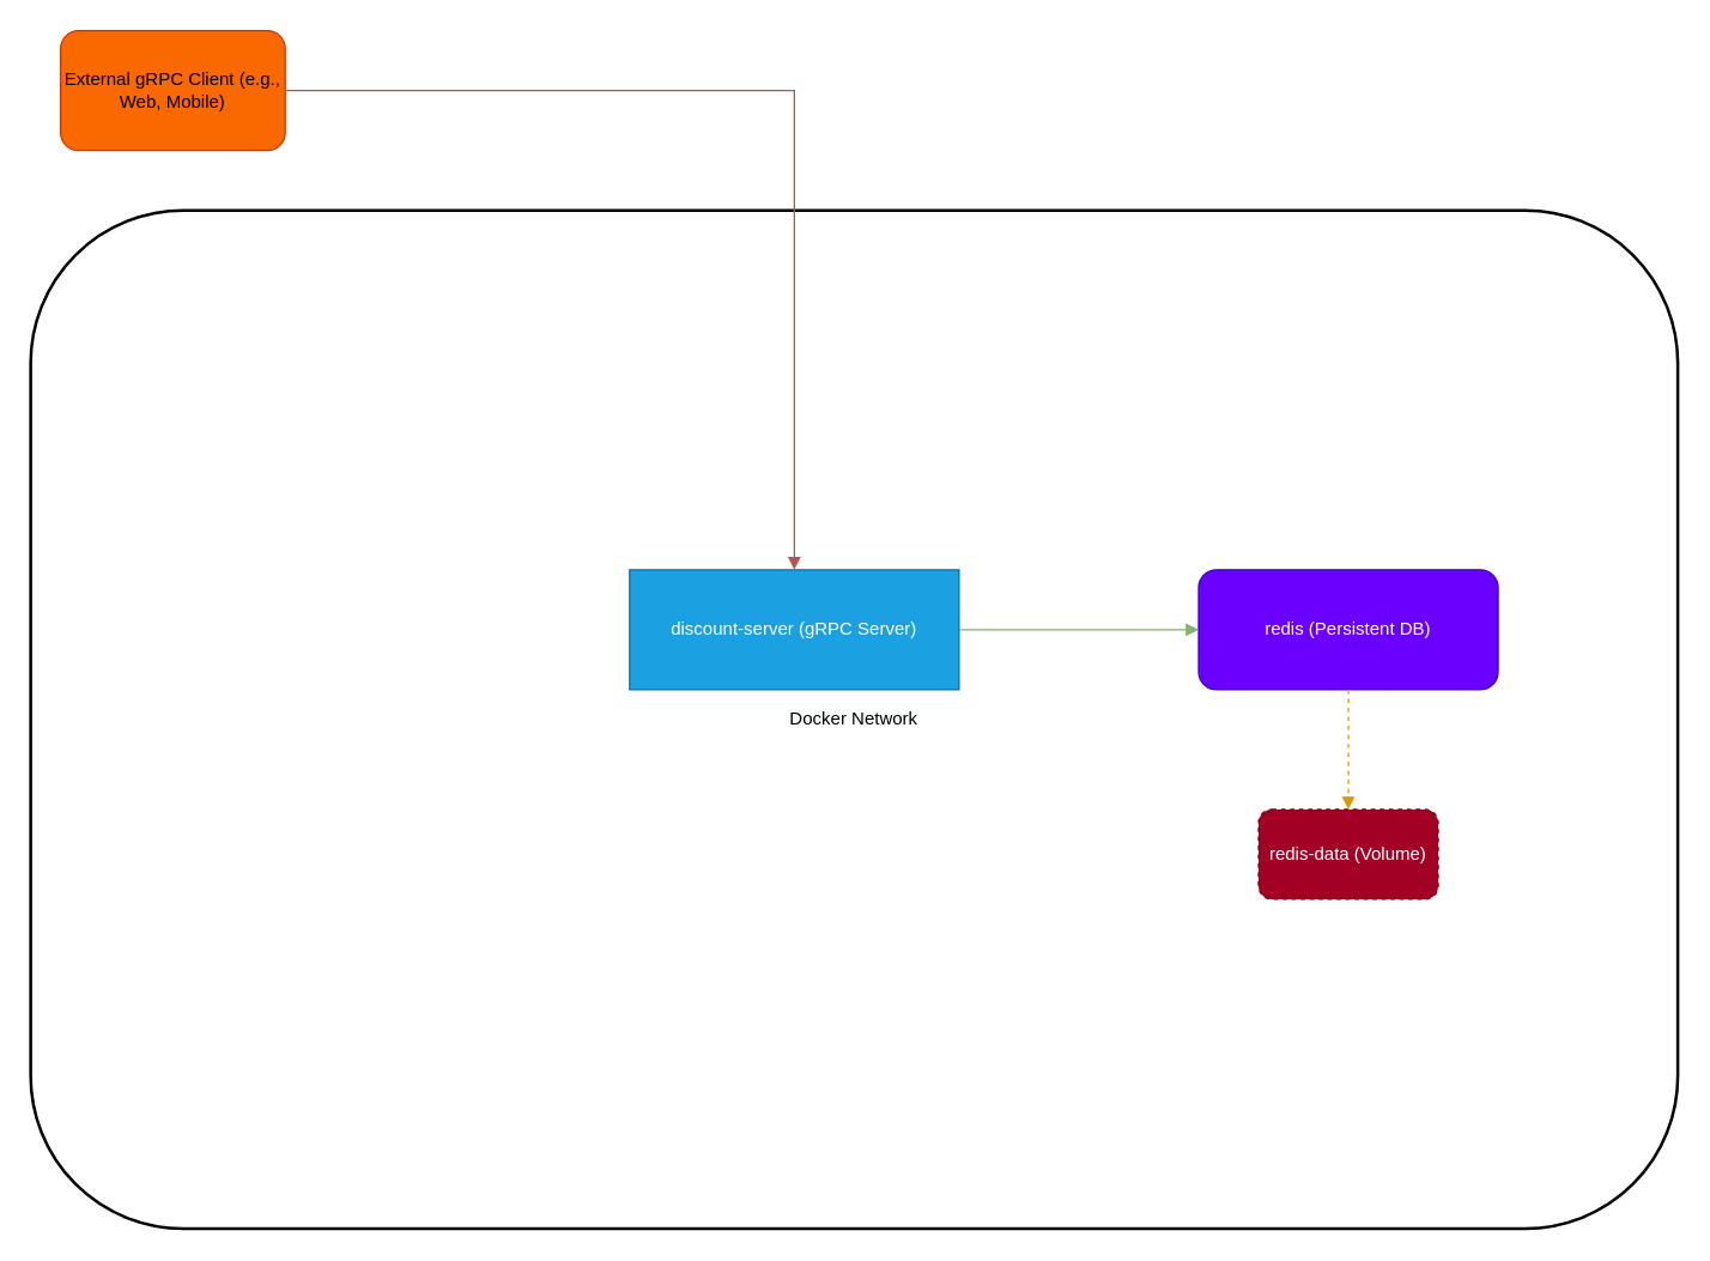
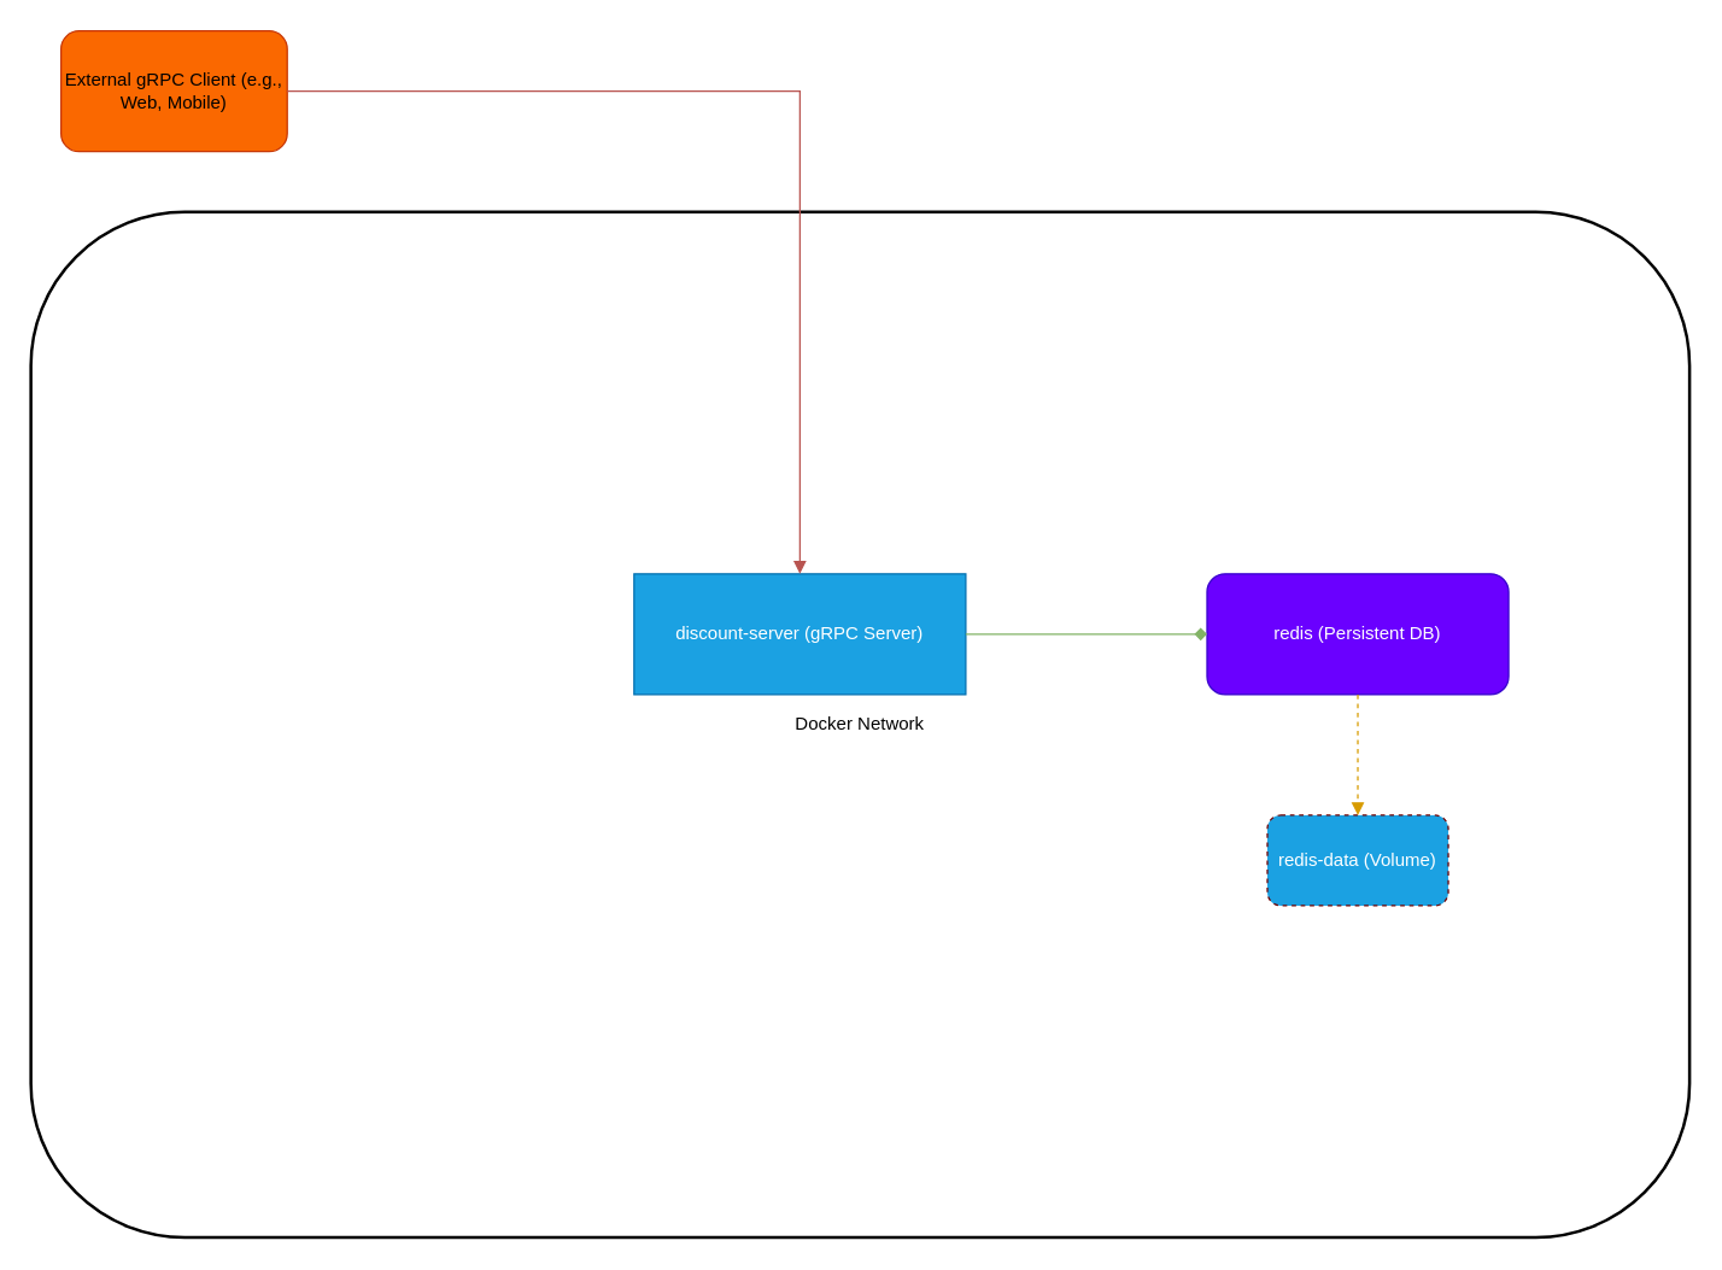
- <mxCell id="7" style="edgeStyle=orthogonalEdgeStyle;rounded=0;html=1;strokeColor=#82B366;endArrow=block;" parent="3" source="4" target="5" edge="1"><mxGeometry relative="1" as="geometry" /></mxCell>
+ <mxCell id="7" style="edgeStyle=orthogonalEdgeStyle;rounded=0;html=1;strokeColor=#82B366;endArrow=diamond;" parent="3" source="4" target="5" edge="1"><mxGeometry relative="1" as="geometry" /></mxCell>
- <mxCell id="6" value="redis-data (Volume)" style="rounded=1;whiteSpace=wrap;html=1;fillColor=#a20025;strokeColor=#6F0000;dashed=1;fontColor=#ffffff;" parent="3" vertex="1"><mxGeometry x="820" y="400" width="120" height="60" as="geometry" /></mxCell>
+ <mxCell id="6" value="redis-data (Volume)" style="rounded=1;whiteSpace=wrap;html=1;fillColor=#1ba1e2;strokeColor=#6F0000;dashed=1;fontColor=#ffffff;" parent="3" vertex="1"><mxGeometry x="820" y="400" width="120" height="60" as="geometry" /></mxCell>
